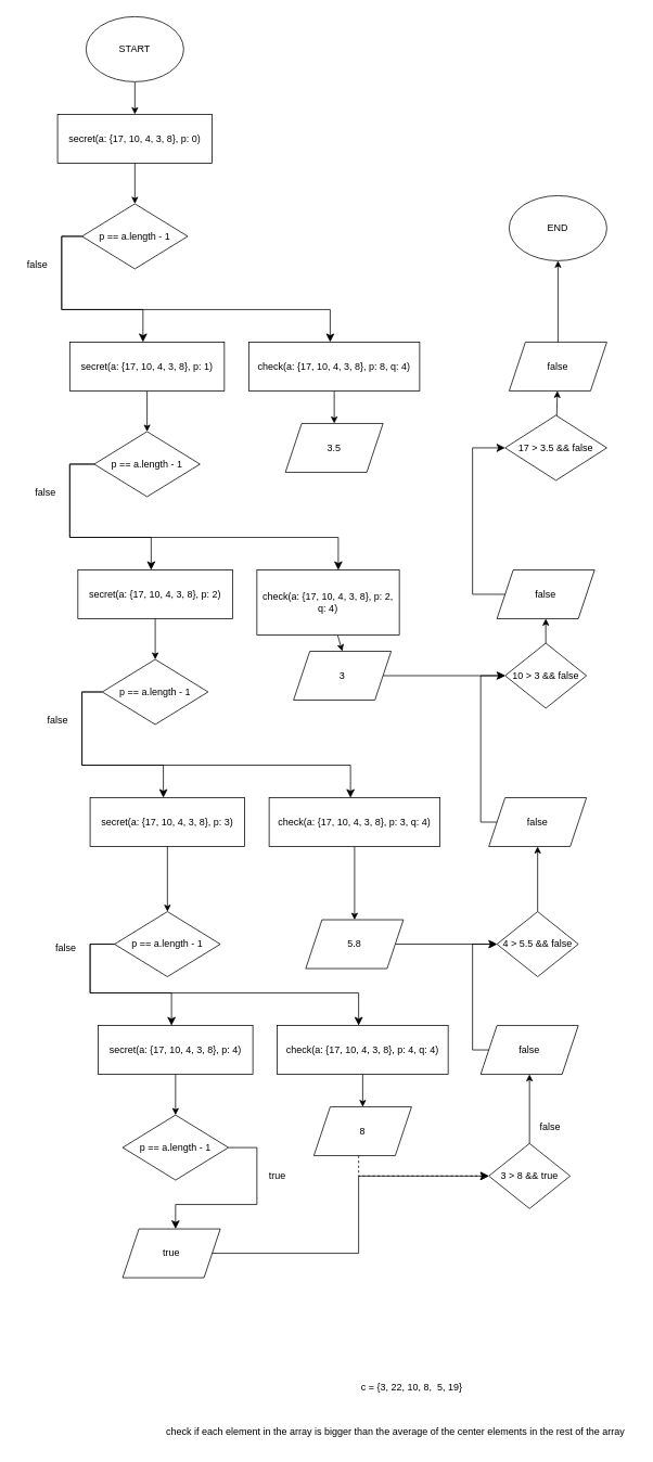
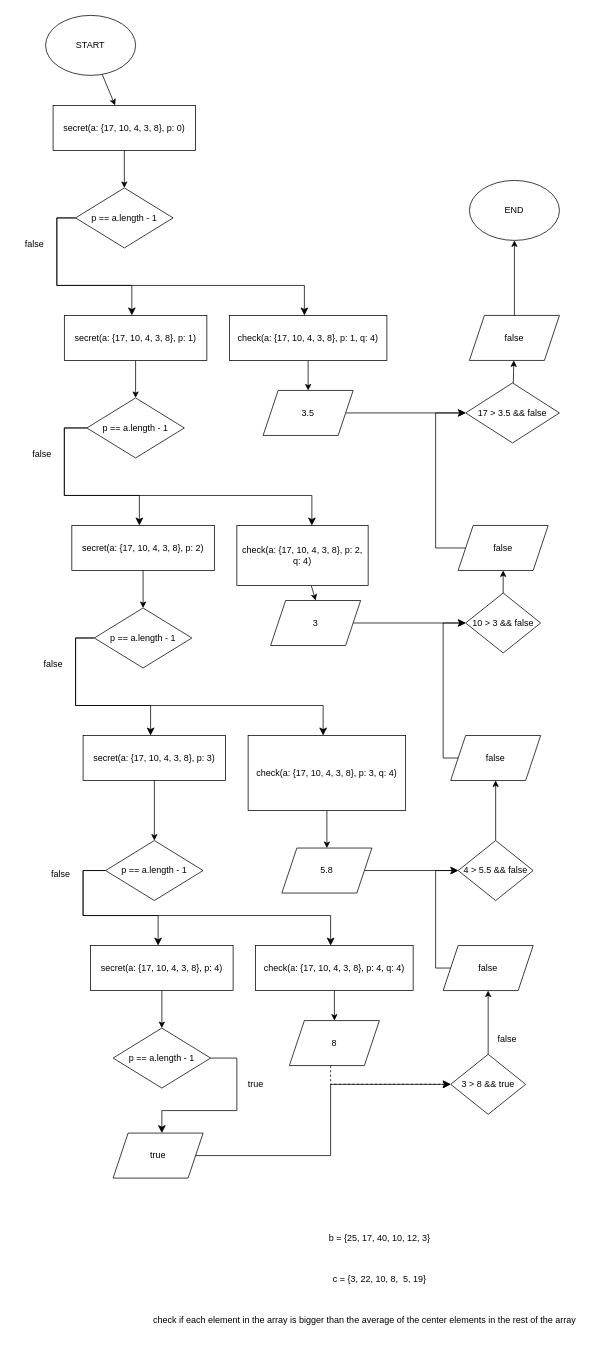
- <mxCell id="3" value="START" style="ellipse;whiteSpace=wrap;html=1;" vertex="1" parent="1"><mxGeometry x="105" y="20" width="120" height="80" as="geometry" /></mxCell>
+ <mxCell id="3" value="START" style="ellipse;whiteSpace=wrap;html=1;" vertex="1" parent="1"><mxGeometry x="60" y="20" width="120" height="80" as="geometry" /></mxCell>
- <mxCell id="10" value="check(a: {17, 10, 4, 3, 8}, p: 8, q: 4)" style="whiteSpace=wrap;html=1;" vertex="1" parent="1"><mxGeometry x="305" y="420" width="210" height="60" as="geometry" /></mxCell>
+ <mxCell id="10" value="check(a: {17, 10, 4, 3, 8}, p: 1, q: 4)" style="whiteSpace=wrap;html=1;" vertex="1" parent="1"><mxGeometry x="305" y="420" width="210" height="60" as="geometry" /></mxCell>
+ <mxCell id="14" style="edgeStyle=none;html=1;" edge="1" parent="1" source="15" target="64"><mxGeometry relative="1" as="geometry" /></mxCell>
- <mxCell id="30" value="check(a: {17, 10, 4, 3, 8}, p: 3, q: 4)" style="whiteSpace=wrap;html=1;" vertex="1" parent="1"><mxGeometry x="330" y="980" width="210" height="60" as="geometry" /></mxCell>
+ <mxCell id="30" value="check(a: {17, 10, 4, 3, 8}, p: 3, q: 4)" style="whiteSpace=wrap;html=1;" vertex="1" parent="1"><mxGeometry x="330" y="980" width="210" height="100" as="geometry" /></mxCell>
+ <mxCell id="69" value="b = {25, 17, 40, 10, 12, 3}" style="text;html=1;align=center;verticalAlign=middle;resizable=0;points=[];autosize=1;strokeColor=none;fillColor=none;" vertex="1" parent="1"><mxGeometry x="425" y="1635" width="160" height="30" as="geometry" /></mxCell>
